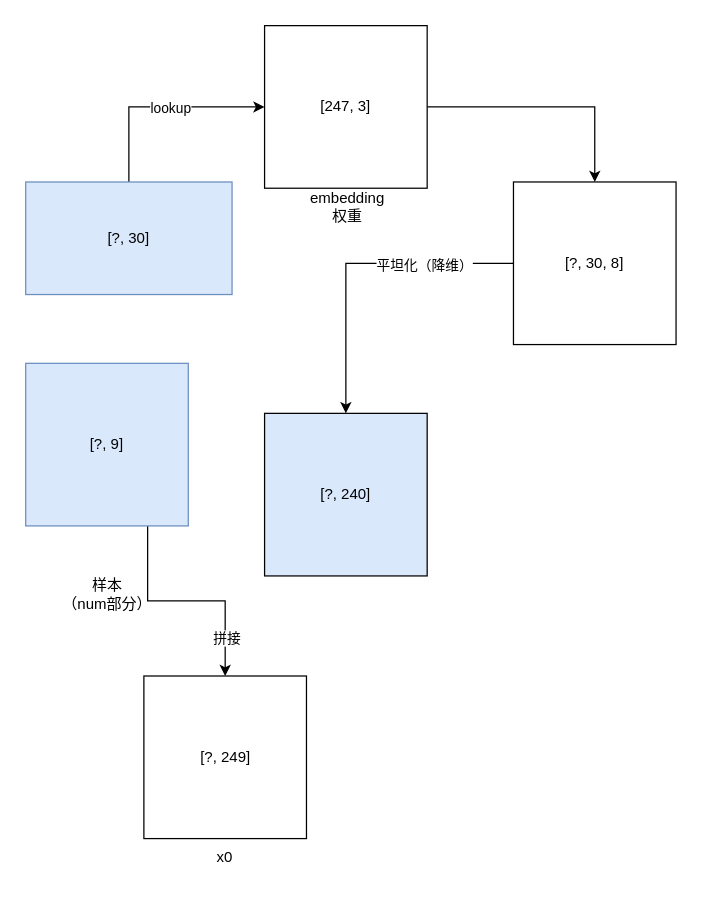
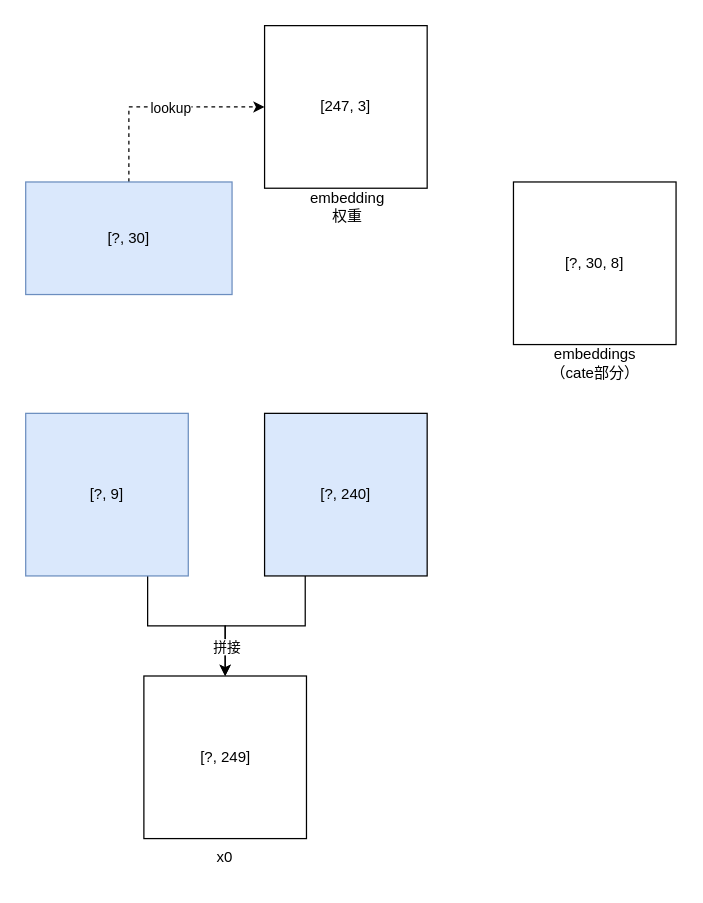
- <mxCell id="2" style="edgeStyle=orthogonalEdgeStyle;rounded=0;orthogonalLoop=1;jettySize=auto;html=1;entryX=0.5;entryY=0;entryDx=0;entryDy=0;" edge="1" parent="1" source="3" target="10"><mxGeometry relative="1" as="geometry" /></mxCell>
- <mxCell id="5" style="edgeStyle=orthogonalEdgeStyle;rounded=0;orthogonalLoop=1;jettySize=auto;html=1;exitX=0.5;exitY=0;exitDx=0;exitDy=0;" edge="1" parent="1" source="7" target="3"><mxGeometry relative="1" as="geometry" /></mxCell>
+ <mxCell id="5" style="edgeStyle=orthogonalEdgeStyle;rounded=0;orthogonalLoop=1;jettySize=auto;html=1;exitX=0.5;exitY=0;exitDx=0;exitDy=0;dashed=1;" edge="1" parent="1" source="7" target="3"><mxGeometry relative="1" as="geometry" /></mxCell>
- <mxCell id="8" style="edgeStyle=orthogonalEdgeStyle;rounded=0;orthogonalLoop=1;jettySize=auto;html=1;" edge="1" parent="1" source="10" target="13"><mxGeometry relative="1" as="geometry" /></mxCell>
- <mxCell id="9" value="平坦化（降维）" style="edgeLabel;html=1;align=center;verticalAlign=middle;resizable=0;points=[];" vertex="1" connectable="0" parent="8"><mxGeometry x="-0.268" y="1" relative="1" as="geometry"><mxPoint x="21" as="offset" /></mxGeometry></mxCell>
+ <mxCell id="11" value="embeddings&lt;div&gt;（cate部分）&lt;/div&gt;" style="text;html=1;align=center;verticalAlign=middle;whiteSpace=wrap;rounded=0;" vertex="1" parent="1"><mxGeometry x="432.5" y="275" width="85" height="30" as="geometry" /></mxCell>
- <mxCell id="17" value="[?, 9]" style="whiteSpace=wrap;html=1;aspect=fixed;fillColor=#dae8fc;strokeColor=#6c8ebf;" vertex="1" parent="1"><mxGeometry x="20" y="290" width="130" height="130" as="geometry" /></mxCell>
+ <mxCell id="17" value="[?, 9]" style="whiteSpace=wrap;html=1;aspect=fixed;fillColor=#dae8fc;strokeColor=#6c8ebf;" vertex="1" parent="1"><mxGeometry x="20" y="330" width="130" height="130" as="geometry" /></mxCell>
- <mxCell id="14" value="样本&lt;div&gt;（num部分）&lt;/div&gt;" style="text;html=1;align=center;verticalAlign=middle;whiteSpace=wrap;rounded=0;" vertex="1" parent="1"><mxGeometry x="42.5" y="460" width="85" height="30" as="geometry" /></mxCell>
+ <mxCell id="12" style="edgeStyle=orthogonalEdgeStyle;rounded=0;orthogonalLoop=1;jettySize=auto;html=1;exitX=0.25;exitY=1;exitDx=0;exitDy=0;entryX=0.5;entryY=0;entryDx=0;entryDy=0;" edge="1" parent="1" source="13" target="18"><mxGeometry relative="1" as="geometry" /></mxCell>
